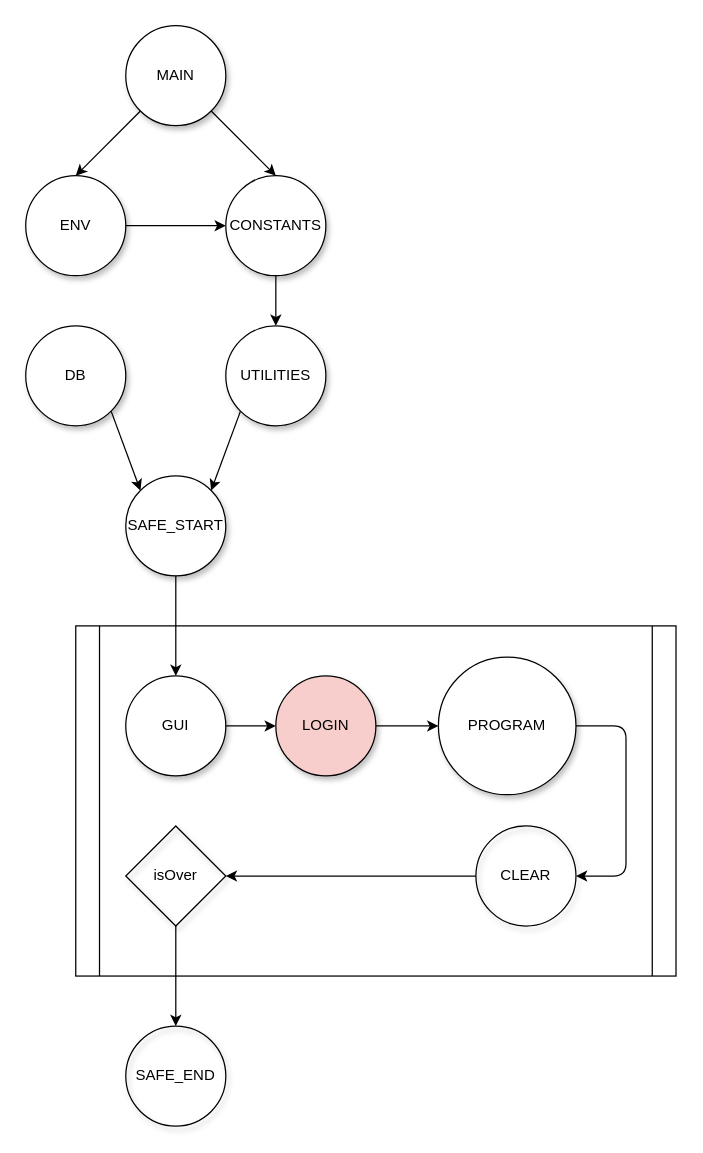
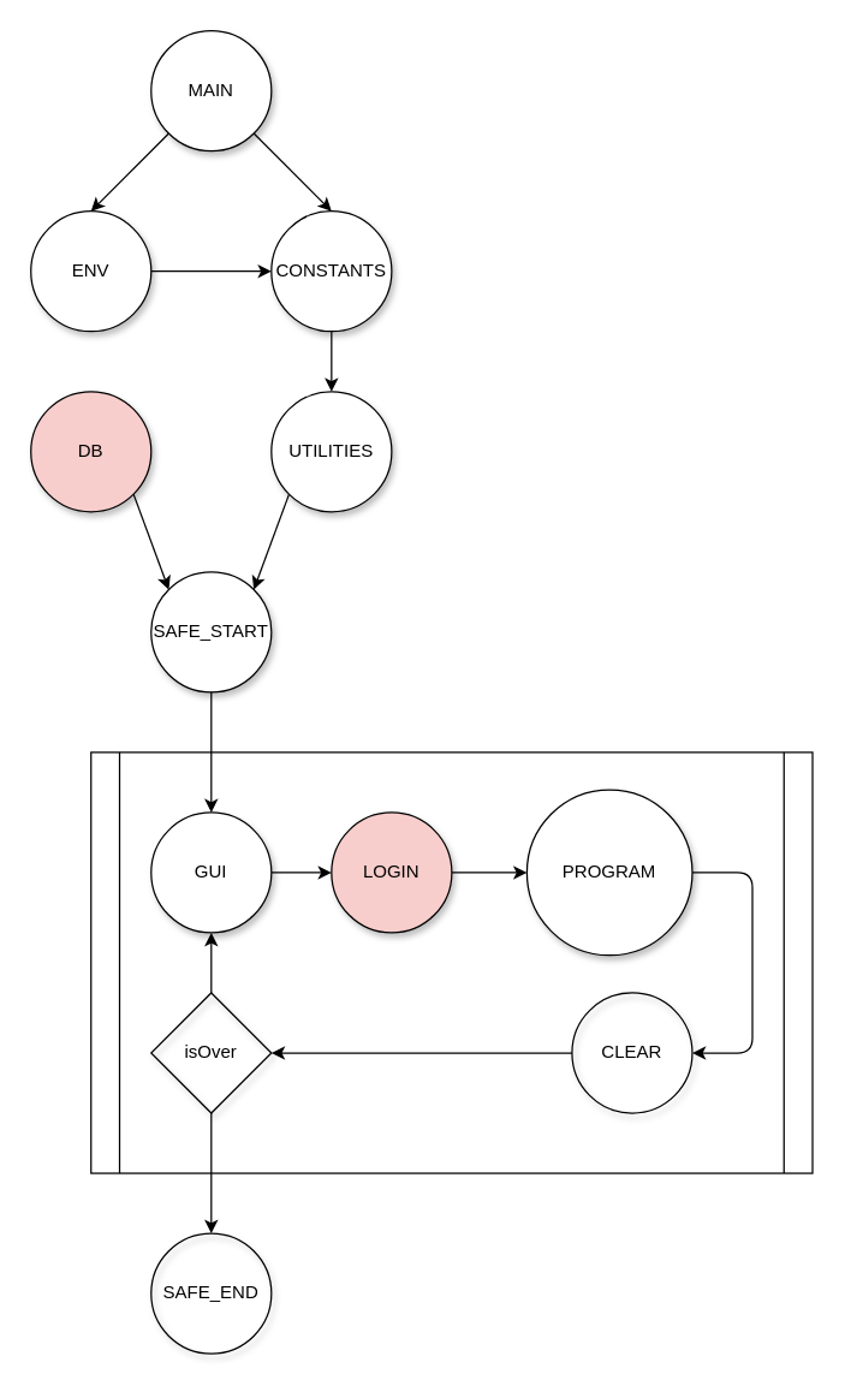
- <mxCell id="10" value="DB" style="ellipse;whiteSpace=wrap;html=1;shadow=1;sketch=0;" parent="1" vertex="1"><mxGeometry x="20" y="260" width="80" height="80" as="geometry" /></mxCell>
+ <mxCell id="10" value="DB" style="ellipse;whiteSpace=wrap;html=1;shadow=1;sketch=0;fillColor=#f8cecc;" parent="1" vertex="1"><mxGeometry x="20" y="260" width="80" height="80" as="geometry" /></mxCell>
+ <mxCell id="25" style="edgeStyle=none;html=1;exitX=0.5;exitY=0;exitDx=0;exitDy=0;entryX=0.5;entryY=1;entryDx=0;entryDy=0;" parent="1" source="27" target="18" edge="1"><mxGeometry relative="1" as="geometry" /></mxCell>
